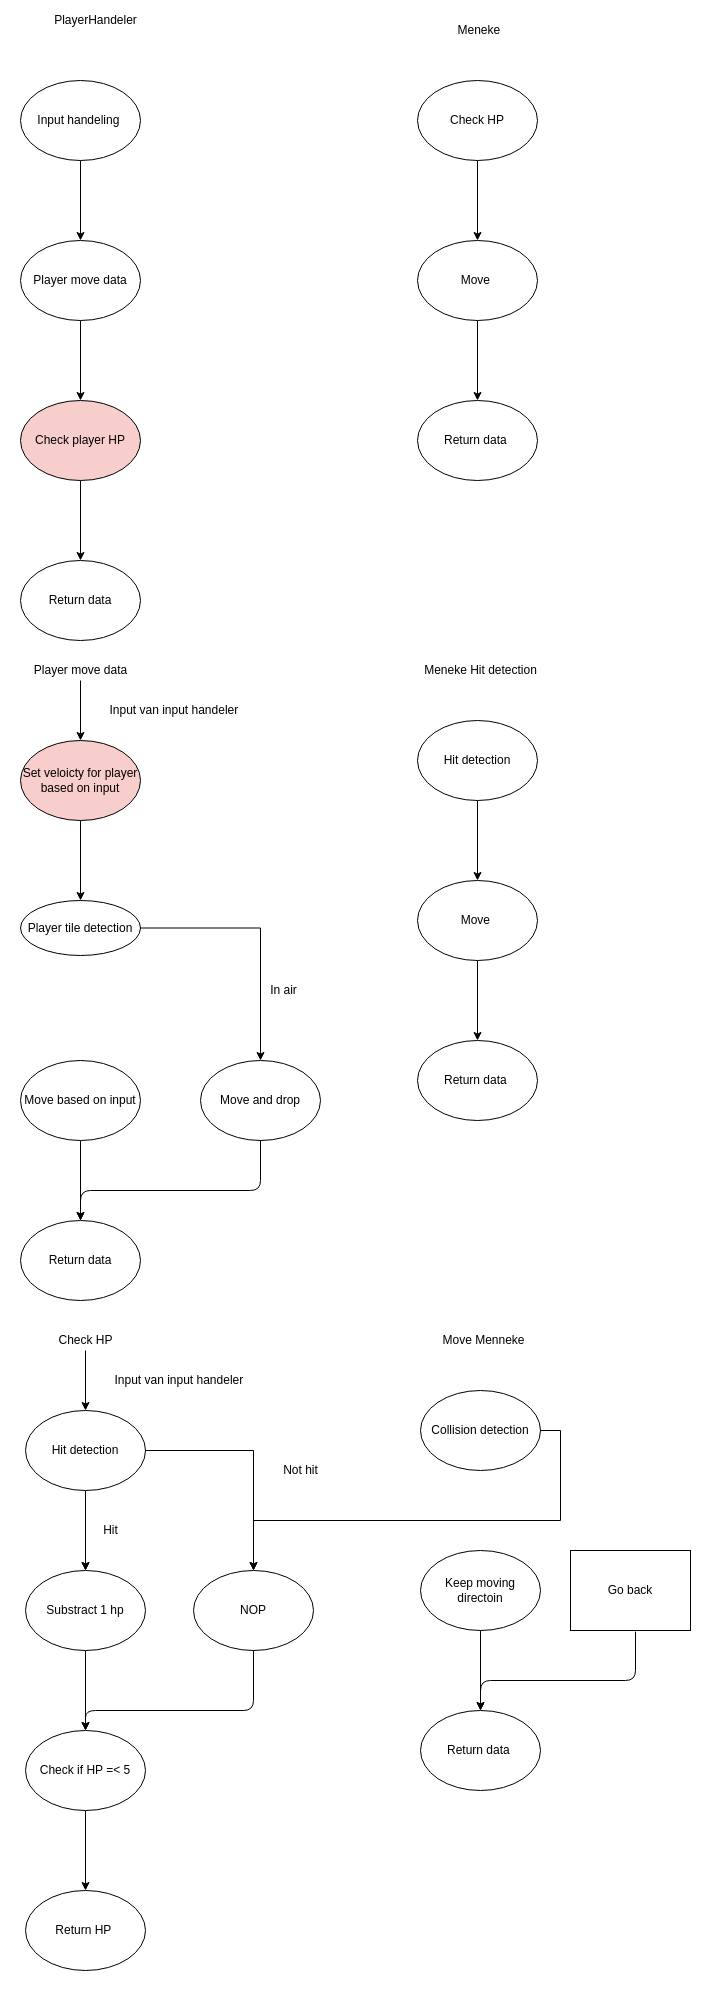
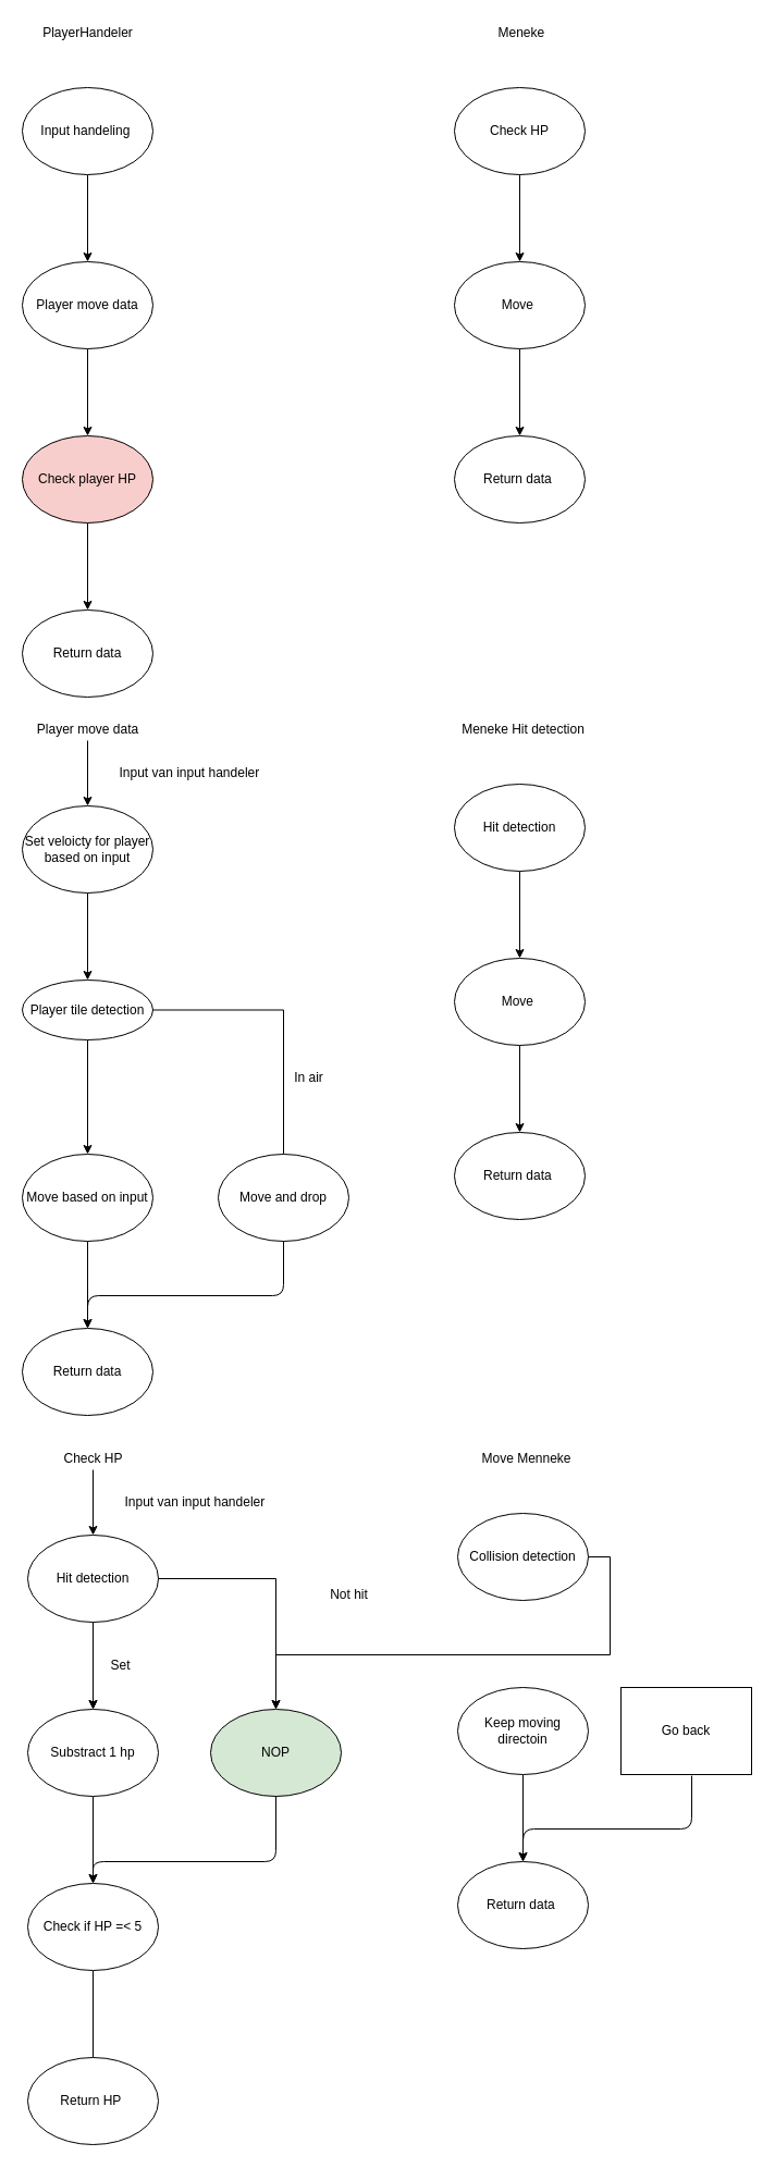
- <mxCell id="4" value="PlayerHandeler" style="text;html=1;align=center;verticalAlign=middle;resizable=0;points=[];autosize=1;" vertex="1" parent="1"><mxGeometry x="45" y="10" width="100" height="20" as="geometry" /></mxCell>
+ <mxCell id="4" value="PlayerHandeler" style="text;html=1;align=center;verticalAlign=middle;resizable=0;points=[];autosize=1;" vertex="1" parent="1"><mxGeometry x="30" y="20" width="100" height="20" as="geometry" /></mxCell>
- <mxCell id="18" value="Set veloicty for player based on input" style="ellipse;whiteSpace=wrap;html=1;fillColor=#f8cecc;" vertex="1" parent="1"><mxGeometry x="20" y="740" width="120" height="80" as="geometry" /></mxCell>
+ <mxCell id="18" value="Set veloicty for player based on input" style="ellipse;whiteSpace=wrap;html=1;" vertex="1" parent="1"><mxGeometry x="20" y="740" width="120" height="80" as="geometry" /></mxCell>
+ <mxCell id="19" value="" style="edgeStyle=orthogonalEdgeStyle;rounded=0;orthogonalLoop=1;jettySize=auto;html=1;" edge="1" parent="1" source="20" target="22"><mxGeometry relative="1" as="geometry" /></mxCell>
- <mxCell id="26" value="" style="edgeStyle=orthogonalEdgeStyle;rounded=0;orthogonalLoop=1;jettySize=auto;html=1;exitX=1;exitY=0.5;exitDx=0;exitDy=0;entryX=0.5;entryY=0;entryDx=0;entryDy=0;" edge="1" parent="1" source="20" target="27"><mxGeometry relative="1" as="geometry"><mxPoint x="90" y="990" as="sourcePoint" /><mxPoint x="250" y="940" as="targetPoint" /></mxGeometry></mxCell>
+ <mxCell id="26" value="" style="edgeStyle=orthogonalEdgeStyle;rounded=0;orthogonalLoop=1;jettySize=auto;html=1;exitX=1;exitY=0.5;exitDx=0;exitDy=0;entryX=0.5;entryY=0;entryDx=0;entryDy=0;endArrow=none;" edge="1" parent="1" source="20" target="27"><mxGeometry relative="1" as="geometry"><mxPoint x="90" y="990" as="sourcePoint" /><mxPoint x="250" y="940" as="targetPoint" /></mxGeometry></mxCell>
- <mxCell id="44" value="Not hit" style="text;html=1;align=center;verticalAlign=middle;resizable=0;points=[];autosize=1;" vertex="1" parent="1"><mxGeometry x="275" y="1460" width="50" height="20" as="geometry" /></mxCell>
+ <mxCell id="44" value="Not hit" style="text;html=1;align=center;verticalAlign=middle;resizable=0;points=[];autosize=1;" vertex="1" parent="1"><mxGeometry x="295" y="1455" width="50" height="20" as="geometry" /></mxCell>
- <mxCell id="45" value="Hit" style="text;html=1;align=center;verticalAlign=middle;resizable=0;points=[];autosize=1;" vertex="1" parent="1"><mxGeometry x="95" y="1520" width="30" height="20" as="geometry" /></mxCell>
+ <mxCell id="45" value="Set" style="text;html=1;align=center;verticalAlign=middle;resizable=0;points=[];autosize=1;" vertex="1" parent="1"><mxGeometry x="95" y="1520" width="30" height="20" as="geometry" /></mxCell>
- <mxCell id="38" value="NOP" style="ellipse;whiteSpace=wrap;html=1;" vertex="1" parent="1"><mxGeometry x="193" y="1570" width="120" height="80" as="geometry" /></mxCell>
+ <mxCell id="38" value="NOP" style="ellipse;whiteSpace=wrap;html=1;fillColor=#d5e8d4;" vertex="1" parent="1"><mxGeometry x="193" y="1570" width="120" height="80" as="geometry" /></mxCell>
- <mxCell id="40" value="" style="edgeStyle=orthogonalEdgeStyle;rounded=0;orthogonalLoop=1;jettySize=auto;html=1;" edge="1" parent="1" source="41" target="43"><mxGeometry relative="1" as="geometry" /></mxCell>
+ <mxCell id="40" value="" style="edgeStyle=orthogonalEdgeStyle;rounded=0;orthogonalLoop=1;jettySize=auto;html=1;endArrow=none;" edge="1" parent="1" source="41" target="43"><mxGeometry relative="1" as="geometry" /></mxCell>
